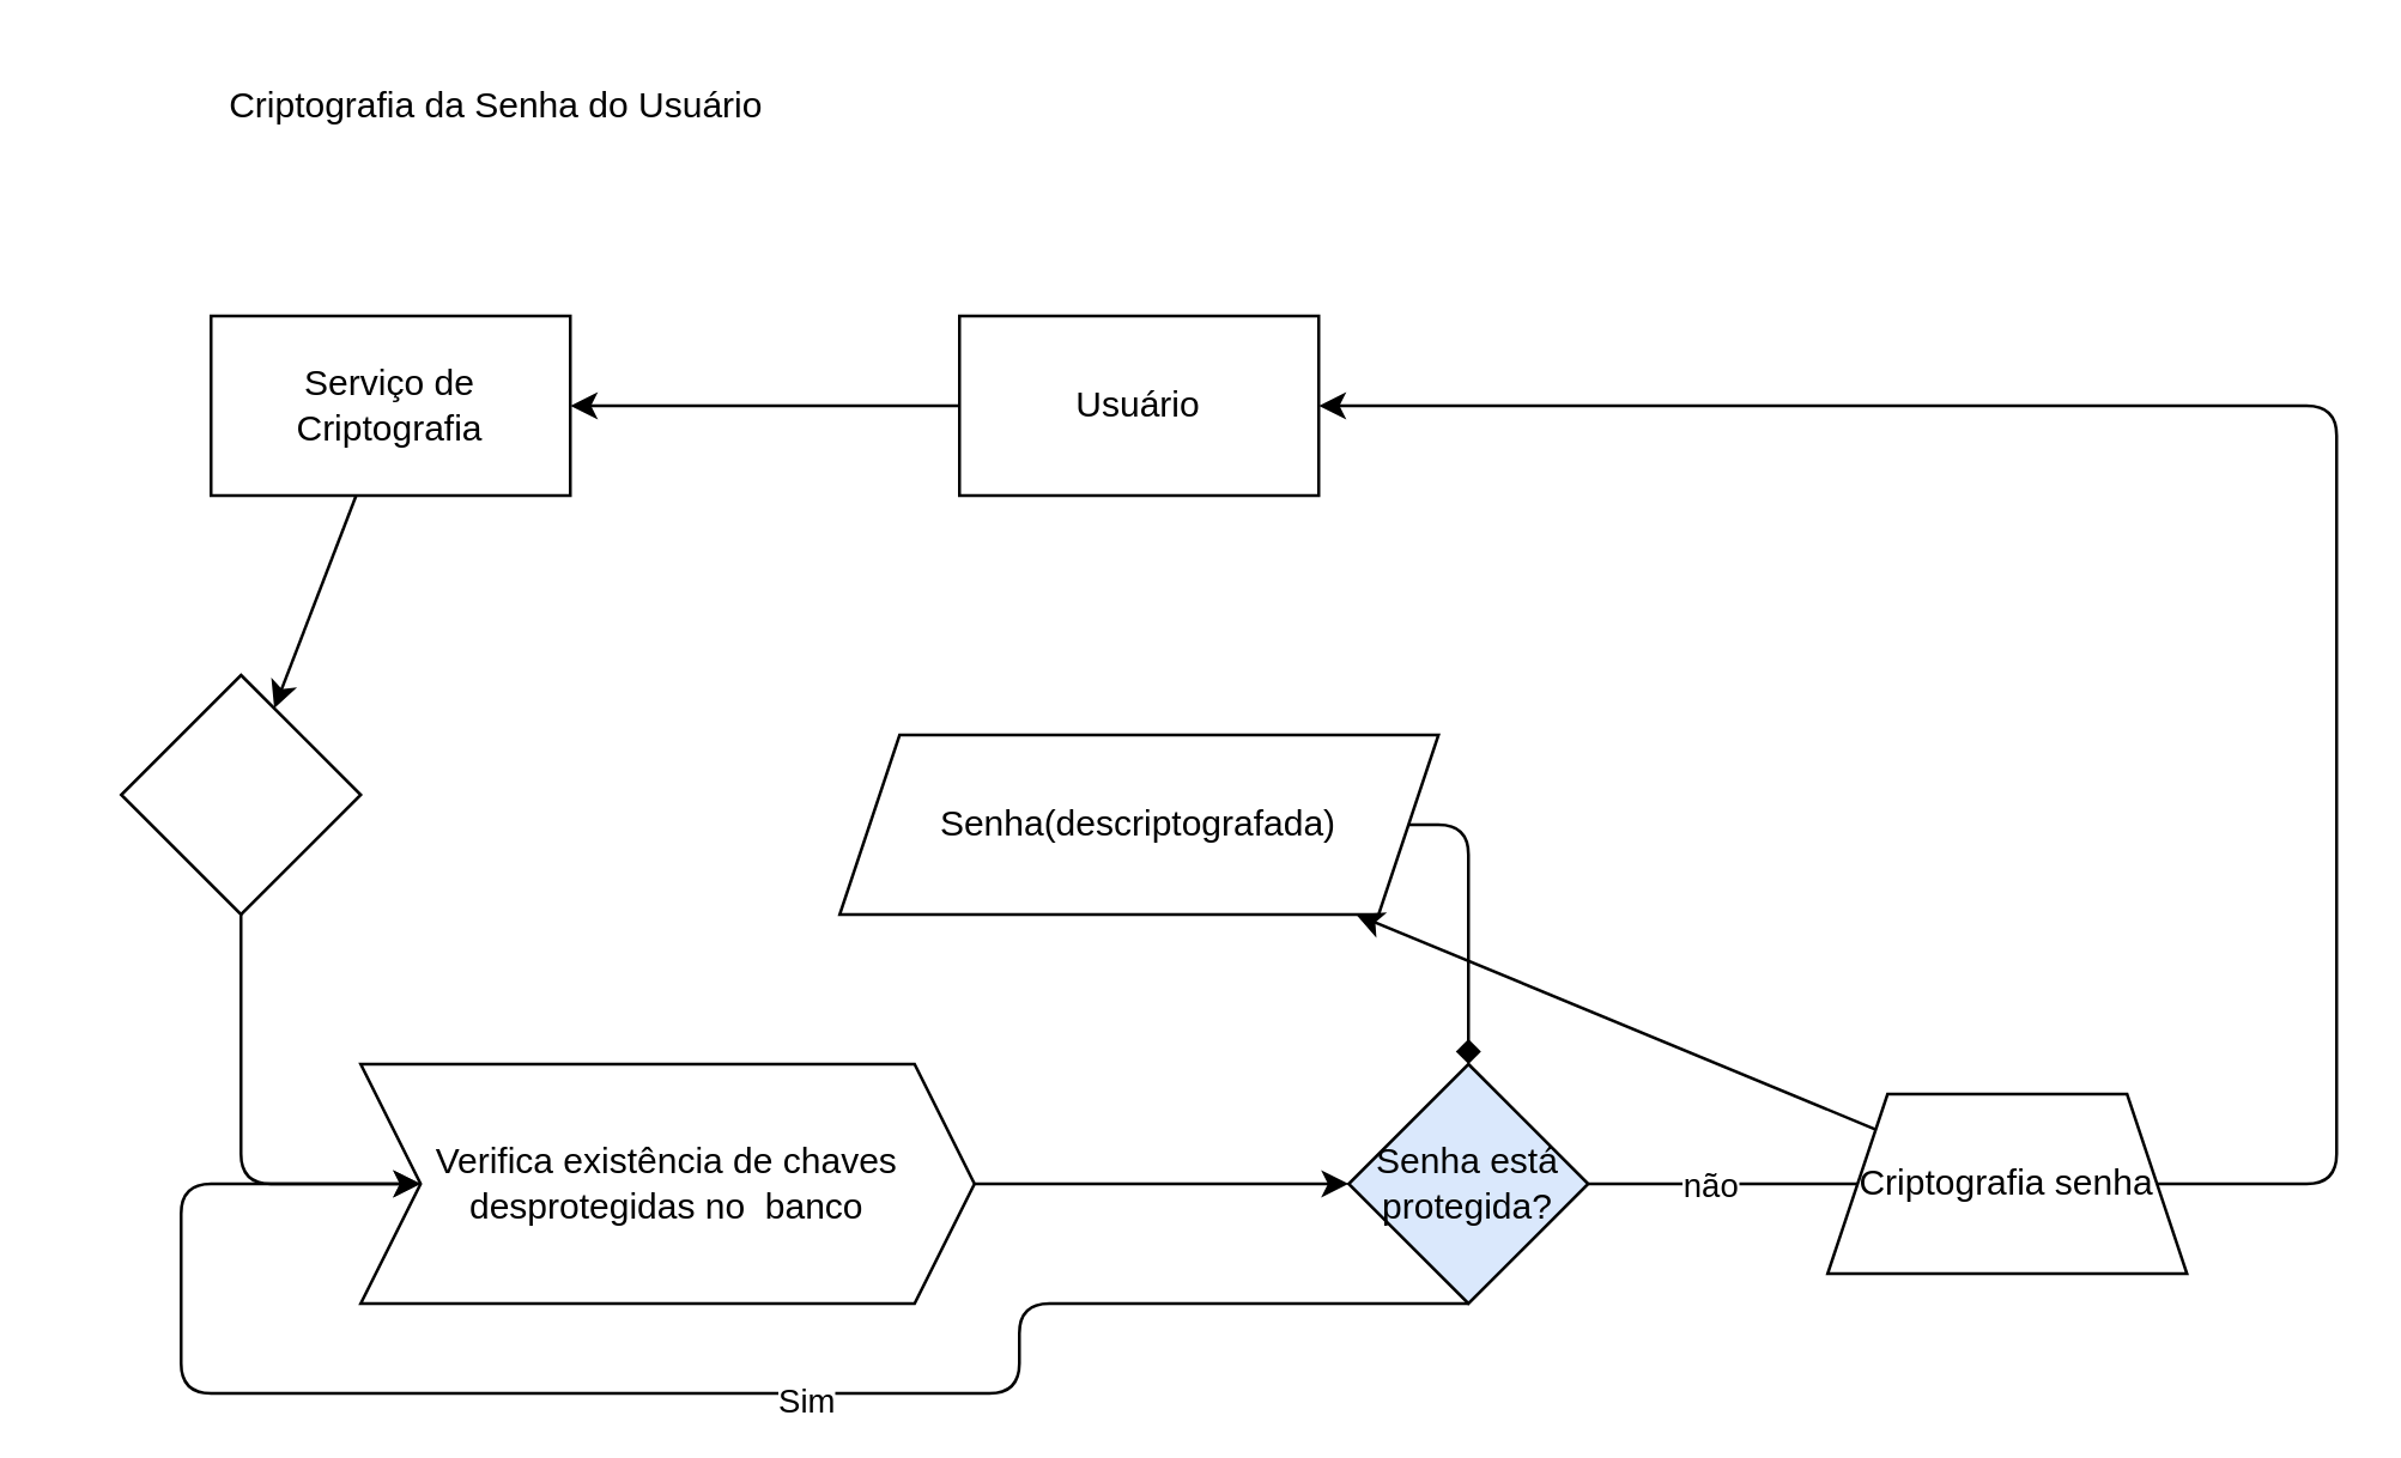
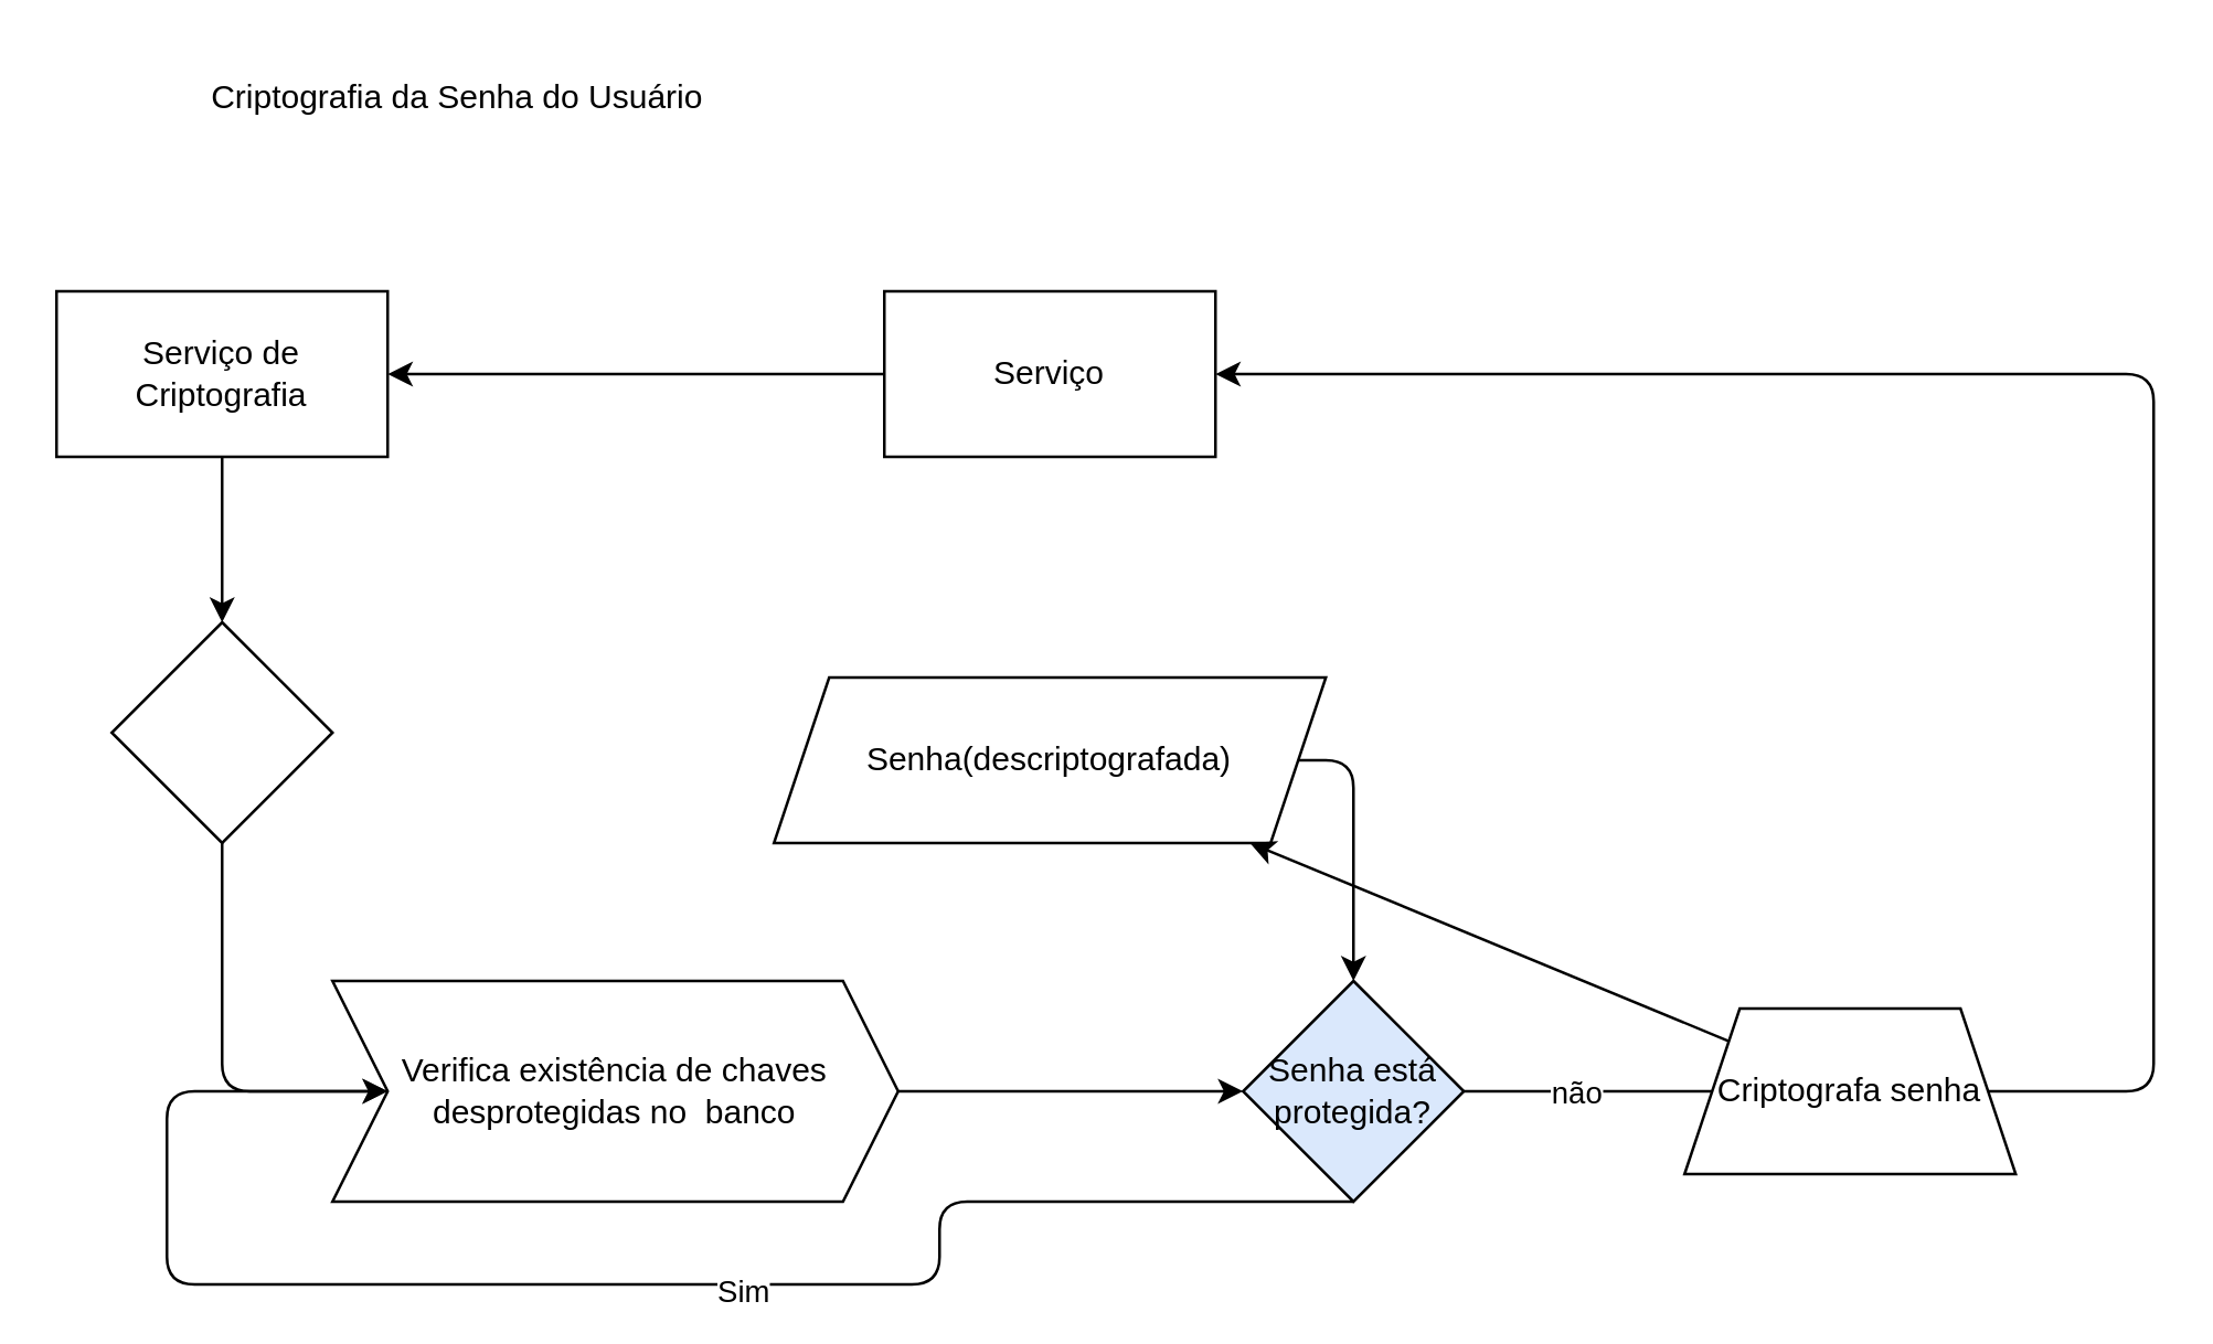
- <mxCell id="3" value="Serviço de Criptografia" style="whiteSpace=wrap;html=1;" vertex="1" parent="1"><mxGeometry x="70" y="105" width="120" height="60" as="geometry" /></mxCell>
+ <mxCell id="3" value="Serviço de Criptografia" style="whiteSpace=wrap;html=1;" vertex="1" parent="1"><mxGeometry x="20" y="105" width="120" height="60" as="geometry" /></mxCell>
- <mxCell id="9" value="Usuário" style="whiteSpace=wrap;html=1;" vertex="1" parent="8"><mxGeometry x="40" width="120" height="60" as="geometry" /></mxCell>
+ <mxCell id="9" value="Serviço" style="whiteSpace=wrap;html=1;" vertex="1" parent="8"><mxGeometry x="40" width="120" height="60" as="geometry" /></mxCell>
- <mxCell id="13" style="edgeStyle=none;html=1;exitX=1;exitY=0.5;exitDx=0;exitDy=0;entryX=0.5;entryY=0;entryDx=0;entryDy=0;endArrow=diamond;" edge="1" parent="8" source="10" target="12"><mxGeometry relative="1" as="geometry"><Array as="points"><mxPoint x="210" y="170" /></Array></mxGeometry></mxCell>
+ <mxCell id="13" style="edgeStyle=none;html=1;exitX=1;exitY=0.5;exitDx=0;exitDy=0;entryX=0.5;entryY=0;entryDx=0;entryDy=0;" edge="1" parent="8" source="10" target="12"><mxGeometry relative="1" as="geometry"><Array as="points"><mxPoint x="210" y="170" /></Array></mxGeometry></mxCell>
- <mxCell id="20" value="Criptografia senha" style="shape=trapezoid;perimeter=trapezoidPerimeter;whiteSpace=wrap;html=1;fixedSize=1;" vertex="1" parent="1"><mxGeometry x="610" y="365" width="120" height="60" as="geometry" /></mxCell>
+ <mxCell id="20" value="Criptografa senha" style="shape=trapezoid;perimeter=trapezoidPerimeter;whiteSpace=wrap;html=1;fixedSize=1;" vertex="1" parent="1"><mxGeometry x="610" y="365" width="120" height="60" as="geometry" /></mxCell>
